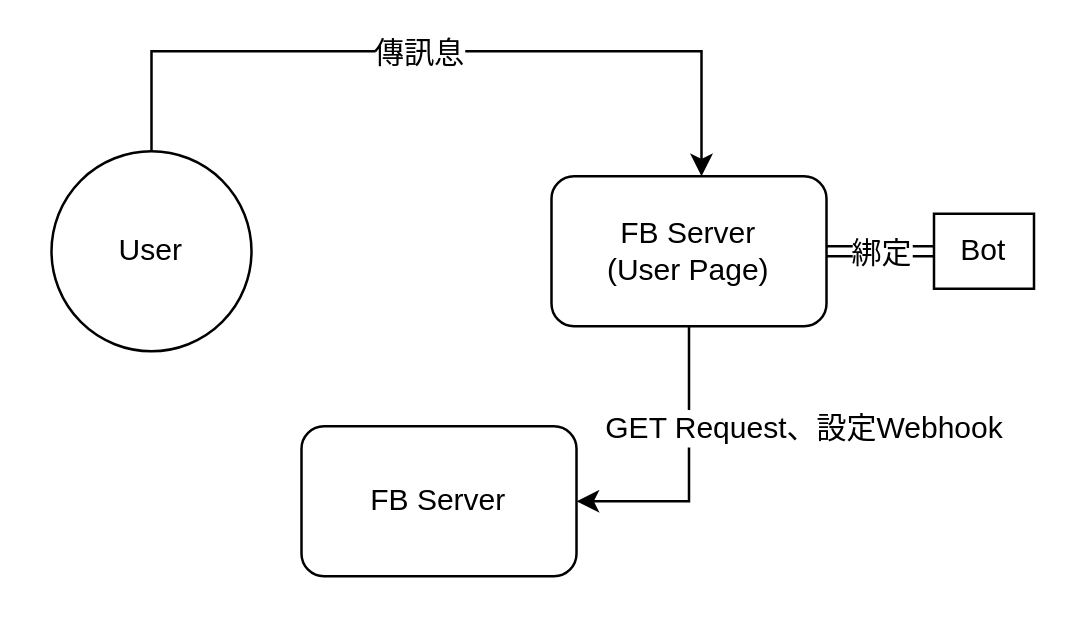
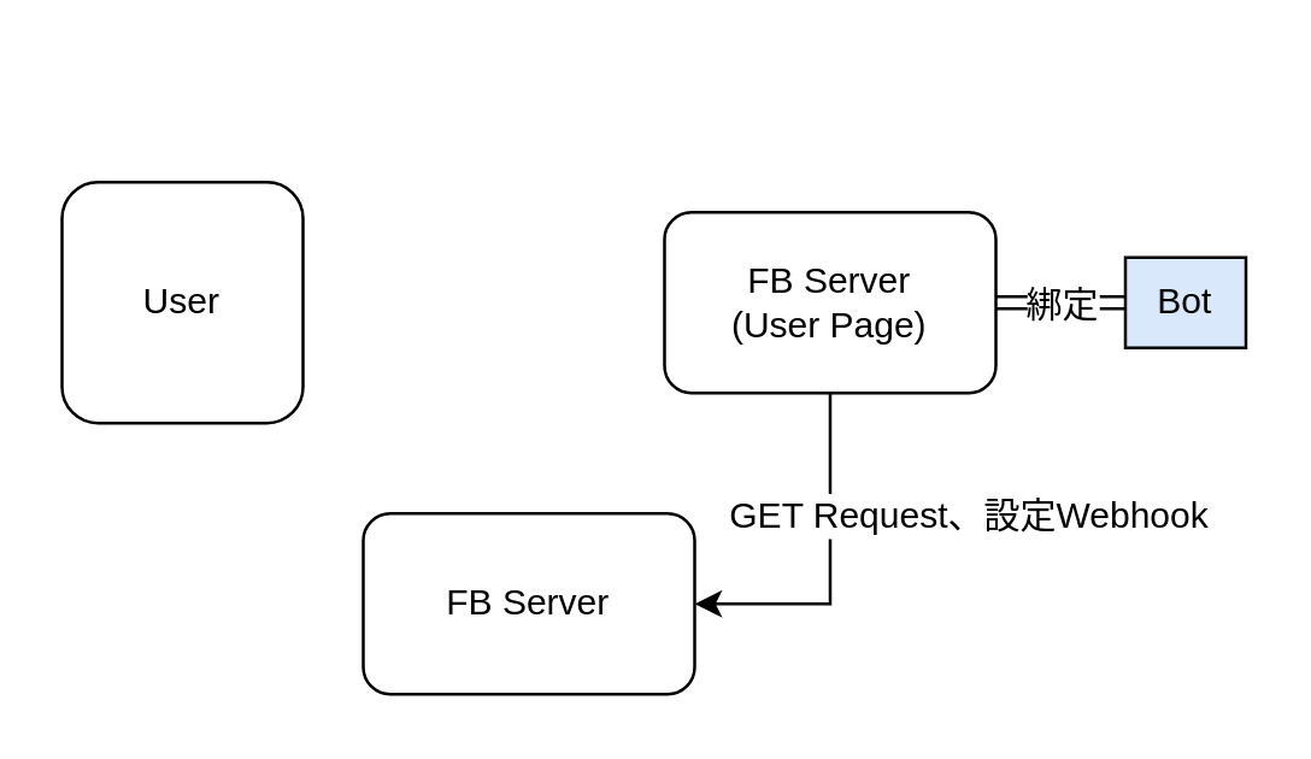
- <mxCell id="2" style="edgeStyle=orthogonalEdgeStyle;rounded=0;orthogonalLoop=1;jettySize=auto;html=1;exitX=0.5;exitY=0;exitDx=0;exitDy=0;" edge="1" parent="1" source="4" target="9"><mxGeometry relative="1" as="geometry"><Array as="points"><mxPoint x="60" y="20" /><mxPoint x="280" y="20" /></Array></mxGeometry></mxCell>
- <mxCell id="3" value="傳訊息" style="text;html=1;resizable=0;points=[];align=center;verticalAlign=middle;labelBackgroundColor=#ffffff;" vertex="1" connectable="0" parent="2"><mxGeometry x="-0.242" y="-2" relative="1" as="geometry"><mxPoint x="29" y="-2" as="offset" /></mxGeometry></mxCell>
- <mxCell id="4" value="User" style="ellipse;whiteSpace=wrap;html=1;aspect=fixed;" vertex="1" parent="1"><mxGeometry x="20" y="60" width="80" height="80" as="geometry" /></mxCell>
+ <mxCell id="4" value="User" style="whiteSpace=wrap;html=1;aspect=fixed;rounded=1;" vertex="1" parent="1"><mxGeometry x="20" y="60" width="80" height="80" as="geometry" /></mxCell>
- <mxCell id="10" value="Bot" style="rounded=0;whiteSpace=wrap;html=1;" vertex="1" parent="1"><mxGeometry x="373" y="85" width="40" height="30" as="geometry" /></mxCell>
+ <mxCell id="10" value="Bot" style="rounded=0;whiteSpace=wrap;html=1;fillColor=#dae8fc;" vertex="1" parent="1"><mxGeometry x="373" y="85" width="40" height="30" as="geometry" /></mxCell>
